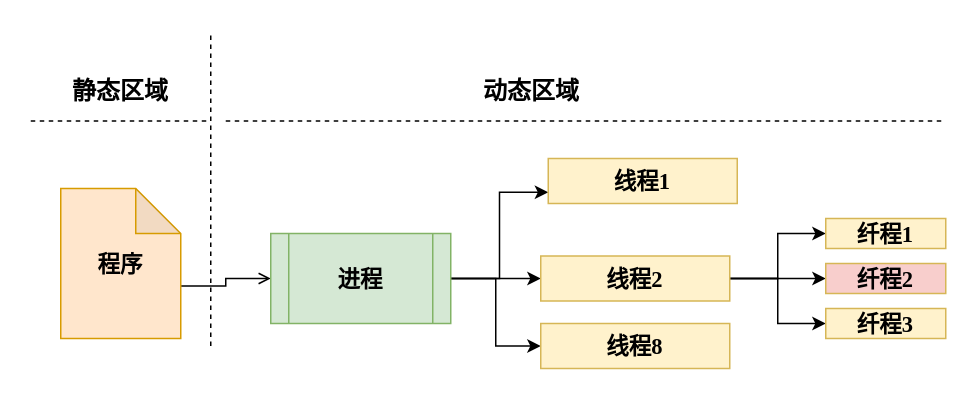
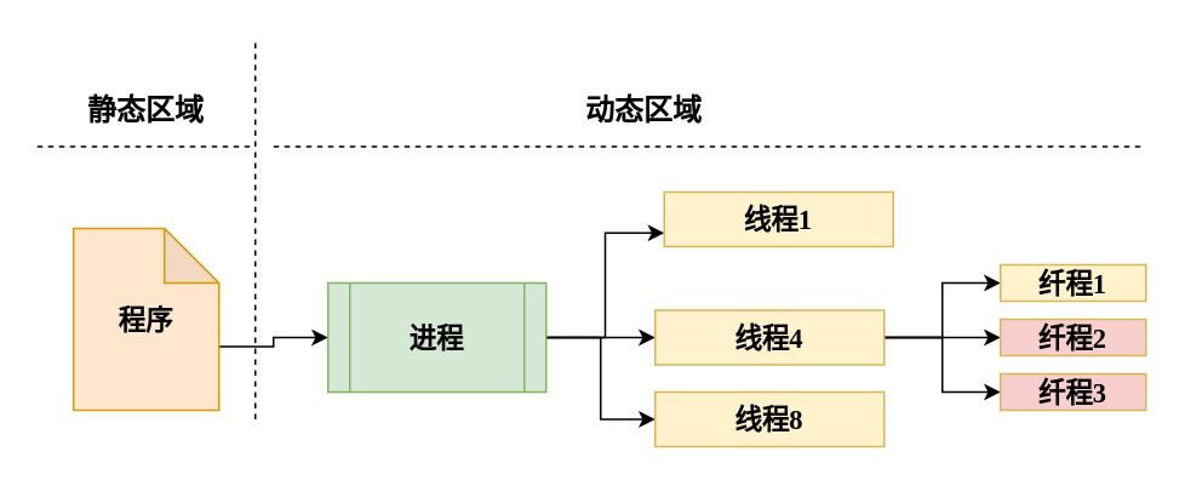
- <mxCell id="2" style="edgeStyle=orthogonalEdgeStyle;rounded=0;orthogonalLoop=1;jettySize=auto;html=1;exitX=0;exitY=0;exitDx=80;exitDy=65;exitPerimeter=0;entryX=0;entryY=0.5;entryDx=0;entryDy=0;fontFamily=楷体;fontStyle=1;endArrow=open;" edge="1" parent="1" source="3" target="7"><mxGeometry relative="1" as="geometry" /></mxCell>
+ <mxCell id="2" style="edgeStyle=orthogonalEdgeStyle;rounded=0;orthogonalLoop=1;jettySize=auto;html=1;exitX=0;exitY=0;exitDx=80;exitDy=65;exitPerimeter=0;entryX=0;entryY=0.5;entryDx=0;entryDy=0;fontFamily=楷体;fontStyle=1" edge="1" parent="1" source="3" target="7"><mxGeometry relative="1" as="geometry" /></mxCell>
- <mxCell id="12" value="线程2" style="rounded=0;whiteSpace=wrap;html=1;fillColor=#fff2cc;strokeColor=#d6b656;fontFamily=楷体;fontSize=15;fontStyle=1" vertex="1" parent="1"><mxGeometry x="360" y="170" width="126" height="30" as="geometry" /></mxCell>
+ <mxCell id="12" value="线程4" style="rounded=0;whiteSpace=wrap;html=1;fillColor=#fff2cc;strokeColor=#d6b656;fontFamily=楷体;fontSize=15;fontStyle=1" vertex="1" parent="1"><mxGeometry x="360" y="170" width="126" height="30" as="geometry" /></mxCell>
- <mxCell id="16" value="纤程3" style="rounded=0;whiteSpace=wrap;html=1;fillColor=#fff2cc;strokeColor=#d6b656;fontStyle=1;fontFamily=楷体;fontSize=15;" vertex="1" parent="1"><mxGeometry x="550" y="205" width="80" height="20" as="geometry" /></mxCell>
+ <mxCell id="16" value="纤程3" style="rounded=0;whiteSpace=wrap;html=1;fillColor=#f8cecc;strokeColor=#d6b656;fontStyle=1;fontFamily=楷体;fontSize=15;" vertex="1" parent="1"><mxGeometry x="550" y="205" width="80" height="20" as="geometry" /></mxCell>
